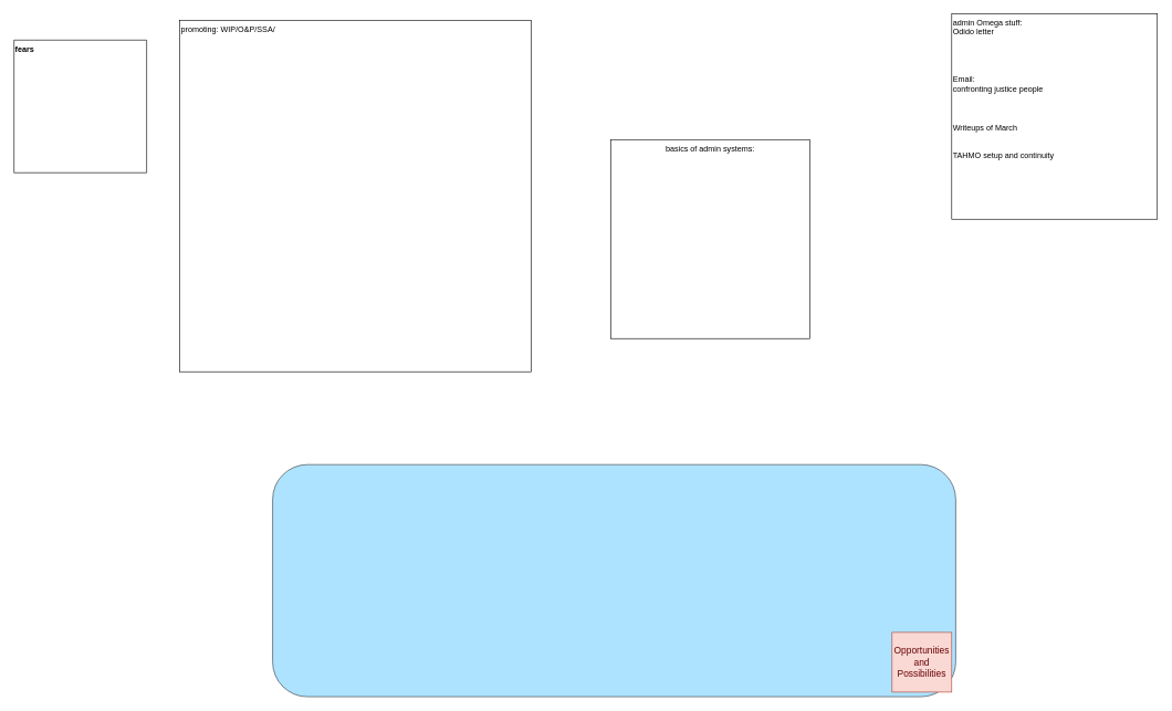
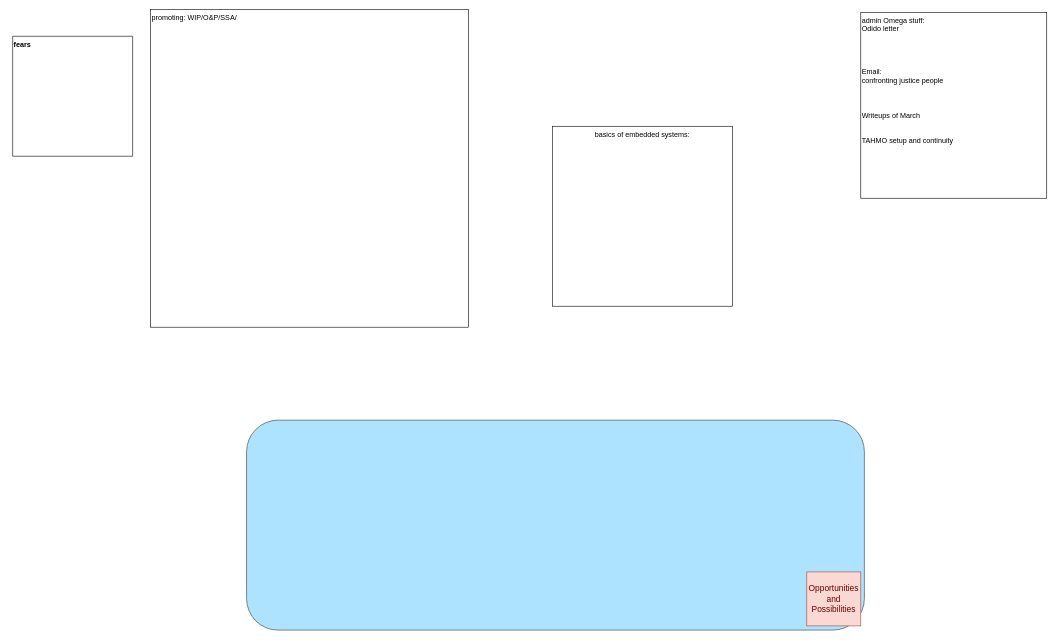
- <mxCell id="5" value="basics of admin systems:&lt;div&gt;&lt;br&gt;&lt;/div&gt;" style="whiteSpace=wrap;html=1;aspect=fixed;verticalAlign=top;" vertex="1" parent="1"><mxGeometry x="920" y="210" width="300" height="300" as="geometry" /></mxCell>
+ <mxCell id="5" value="basics of embedded systems:&lt;div&gt;&lt;br&gt;&lt;/div&gt;" style="whiteSpace=wrap;html=1;aspect=fixed;verticalAlign=top;" vertex="1" parent="1"><mxGeometry x="920" y="210" width="300" height="300" as="geometry" /></mxCell>
- <mxCell id="6" value="promoting: WIP/O&amp;amp;P/SSA/" style="whiteSpace=wrap;html=1;aspect=fixed;align=left;verticalAlign=top;" vertex="1" parent="1"><mxGeometry x="270" y="30" width="530" height="530" as="geometry" /></mxCell>
+ <mxCell id="6" value="promoting: WIP/O&amp;amp;P/SSA/" style="whiteSpace=wrap;html=1;aspect=fixed;align=left;verticalAlign=top;" vertex="1" parent="1"><mxGeometry x="250" y="15" width="530" height="530" as="geometry" /></mxCell>
